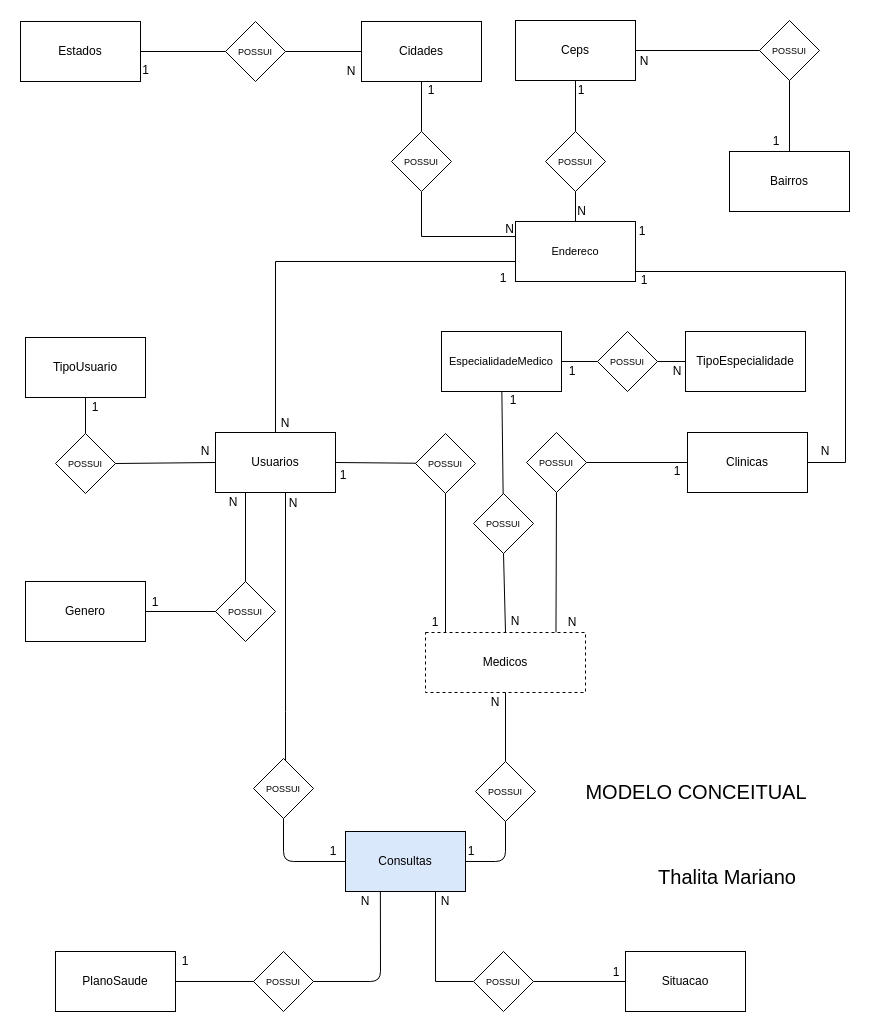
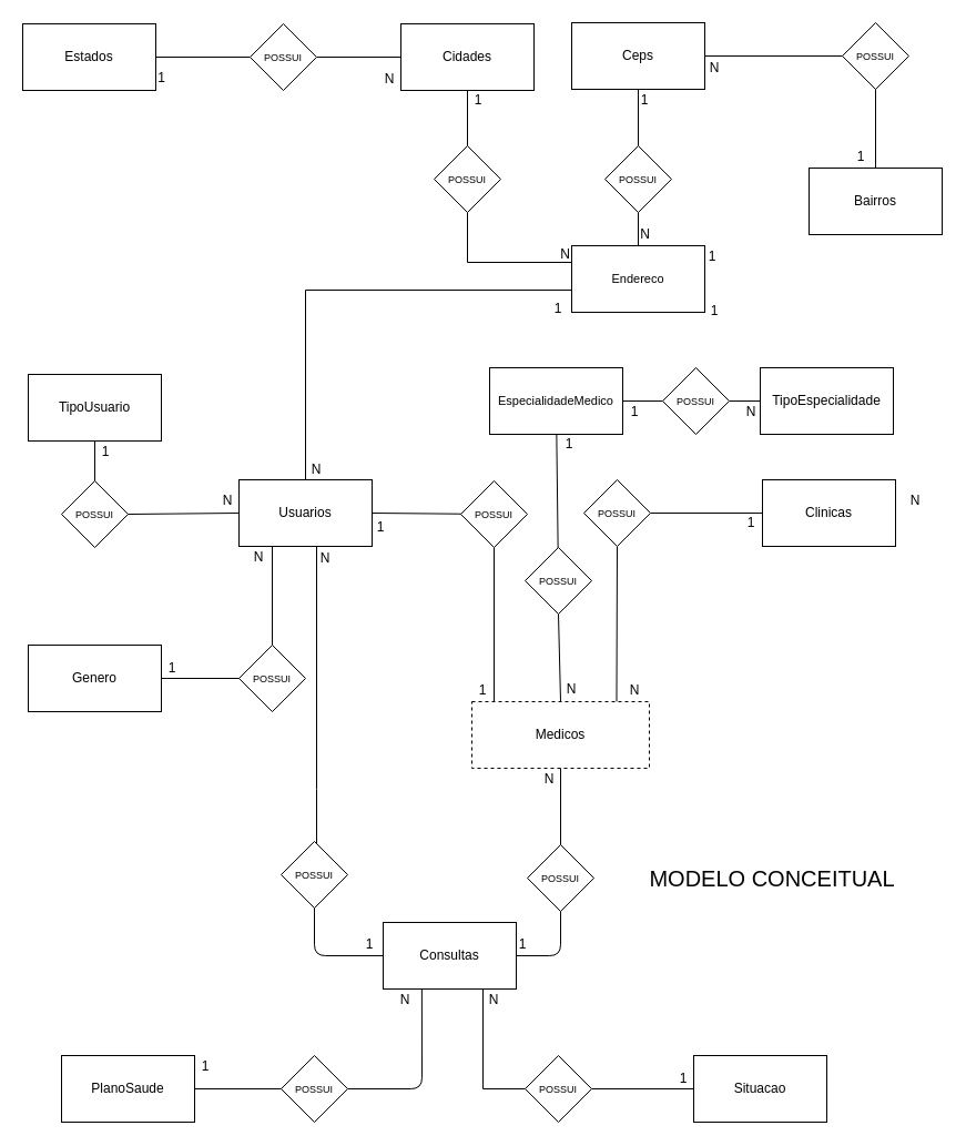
- <mxCell id="53" style="edgeStyle=orthogonalEdgeStyle;rounded=0;orthogonalLoop=1;jettySize=auto;html=1;entryX=1;entryY=0.5;entryDx=0;entryDy=0;endArrow=none;endFill=0;" parent="1" source="54" target="5" edge="1"><mxGeometry relative="1" as="geometry"><Array as="points"><mxPoint x="845" y="271" /><mxPoint x="845" y="462" /></Array></mxGeometry></mxCell>
- <mxCell id="9" value="Consultas" style="rounded=0;whiteSpace=wrap;html=1;fillColor=#dae8fc;" parent="1" vertex="1"><mxGeometry x="345" y="831" width="120" height="60" as="geometry" /></mxCell>
+ <mxCell id="9" value="Consultas" style="rounded=0;whiteSpace=wrap;html=1;" parent="1" vertex="1"><mxGeometry x="345" y="831" width="120" height="60" as="geometry" /></mxCell>
- <mxCell id="49" value="&lt;font style=&quot;font-size: 20px&quot;&gt;Thalita Mariano&lt;br&gt;&lt;/font&gt;" style="text;html=1;strokeColor=none;fillColor=none;align=center;verticalAlign=middle;whiteSpace=wrap;rounded=0;" parent="1" vertex="1"><mxGeometry x="647" y="861" width="160" height="30" as="geometry" /></mxCell>
